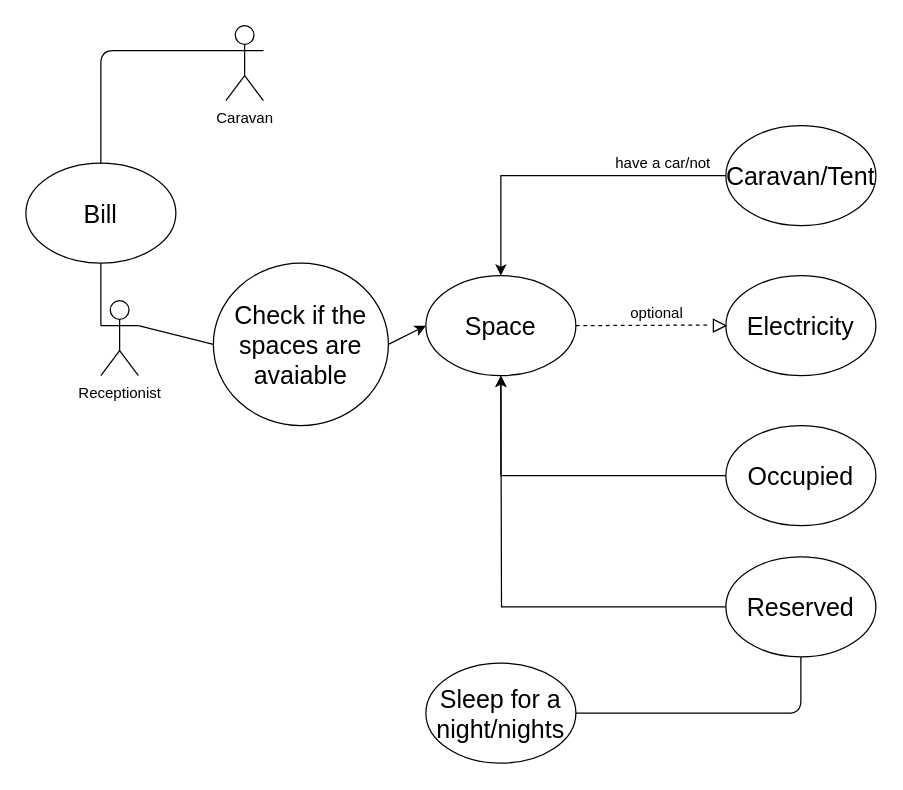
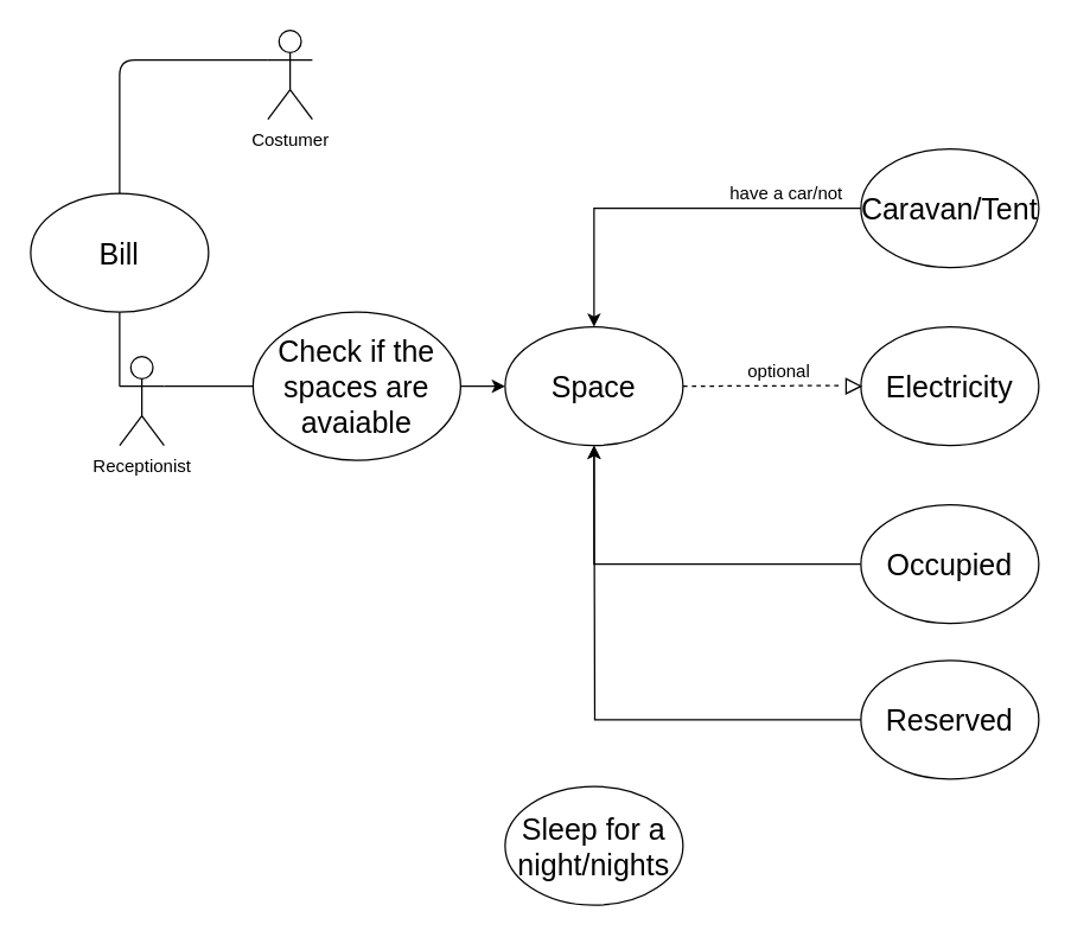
- <mxCell id="3" value="Caravan" style="shape=umlActor;verticalLabelPosition=bottom;verticalAlign=top;html=1;outlineConnect=0;" parent="1" vertex="1"><mxGeometry x="180" y="20" width="30" height="60" as="geometry" /></mxCell>
+ <mxCell id="3" value="Costumer" style="shape=umlActor;verticalLabelPosition=bottom;verticalAlign=top;html=1;outlineConnect=0;" parent="1" vertex="1"><mxGeometry x="180" y="20" width="30" height="60" as="geometry" /></mxCell>
- <mxCell id="7" value="Check if the spaces are avaiable" style="ellipse;whiteSpace=wrap;html=1;fontSize=20;" parent="1" vertex="1"><mxGeometry x="170" y="210" width="140" height="130" as="geometry" /></mxCell>
+ <mxCell id="7" value="Check if the spaces are avaiable" style="ellipse;whiteSpace=wrap;html=1;fontSize=20;" parent="1" vertex="1"><mxGeometry x="170" y="210" width="140" height="100" as="geometry" /></mxCell>
- <mxCell id="16" value="" style="endArrow=none;html=1;exitX=1;exitY=0.5;exitDx=0;exitDy=0;entryX=0.5;entryY=1;entryDx=0;entryDy=0;" edge="1" parent="1" source="15" target="13"><mxGeometry width="50" height="50" relative="1" as="geometry"><mxPoint x="640" y="620" as="sourcePoint" /><mxPoint x="640" y="580" as="targetPoint" /><Array as="points"><mxPoint x="640" y="570" /></Array></mxGeometry></mxCell>
